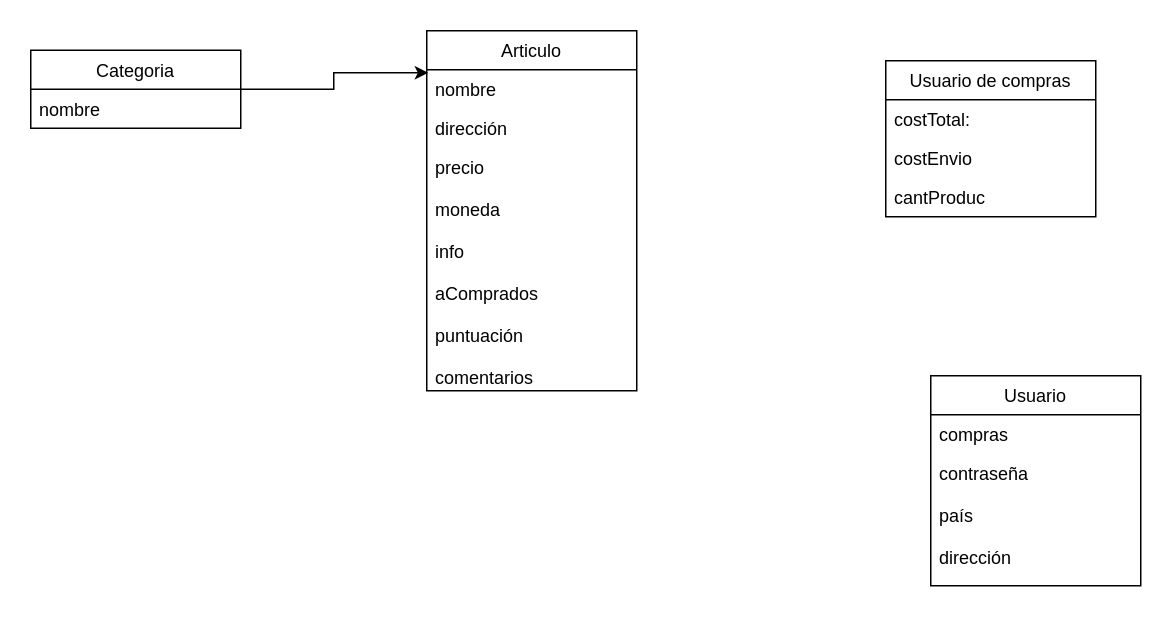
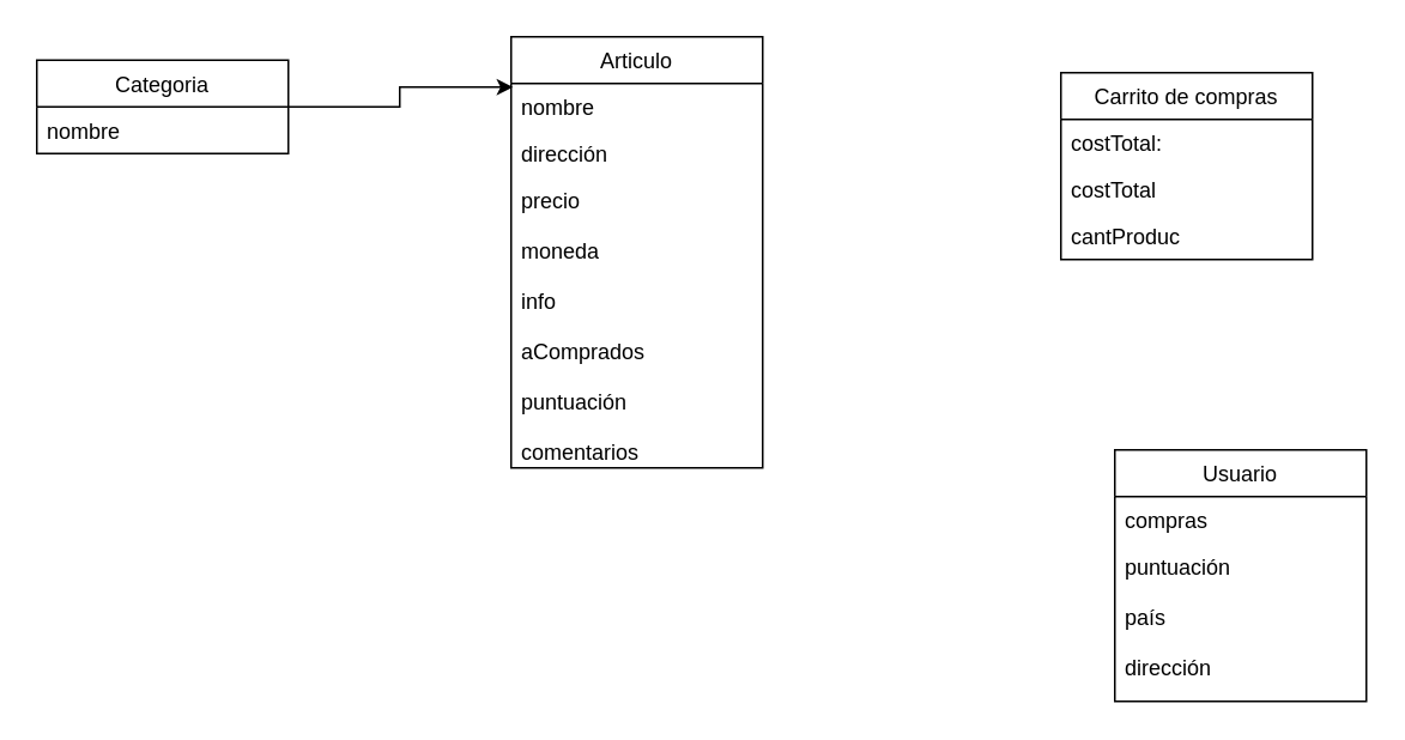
- <mxCell id="2" value="Usuario de compras" style="swimlane;fontStyle=0;childLayout=stackLayout;horizontal=1;startSize=26;fillColor=none;horizontalStack=0;resizeParent=1;resizeParentMax=0;resizeLast=0;collapsible=1;marginBottom=0;" parent="1" vertex="1"><mxGeometry x="590" y="40" width="140" height="104" as="geometry" /></mxCell>
+ <mxCell id="2" value="Carrito de compras" style="swimlane;fontStyle=0;childLayout=stackLayout;horizontal=1;startSize=26;fillColor=none;horizontalStack=0;resizeParent=1;resizeParentMax=0;resizeLast=0;collapsible=1;marginBottom=0;" parent="1" vertex="1"><mxGeometry x="590" y="40" width="140" height="104" as="geometry" /></mxCell>
- <mxCell id="4" value="costEnvio" style="text;strokeColor=none;fillColor=none;align=left;verticalAlign=top;spacingLeft=4;spacingRight=4;overflow=hidden;rotatable=0;points=[[0,0.5],[1,0.5]];portConstraint=eastwest;" parent="2" vertex="1"><mxGeometry y="52" width="140" height="26" as="geometry" /></mxCell>
+ <mxCell id="4" value="costTotal" style="text;strokeColor=none;fillColor=none;align=left;verticalAlign=top;spacingLeft=4;spacingRight=4;overflow=hidden;rotatable=0;points=[[0,0.5],[1,0.5]];portConstraint=eastwest;" parent="2" vertex="1"><mxGeometry y="52" width="140" height="26" as="geometry" /></mxCell>
- <mxCell id="13" value="contraseña&#10;&#10;país&#10;&#10;dirección" style="text;strokeColor=none;fillColor=none;align=left;verticalAlign=top;spacingLeft=4;spacingRight=4;overflow=hidden;rotatable=0;points=[[0,0.5],[1,0.5]];portConstraint=eastwest;" vertex="1" parent="11"><mxGeometry y="52" width="140" height="88" as="geometry" /></mxCell>
+ <mxCell id="13" value="puntuación&#10;&#10;país&#10;&#10;dirección" style="text;strokeColor=none;fillColor=none;align=left;verticalAlign=top;spacingLeft=4;spacingRight=4;overflow=hidden;rotatable=0;points=[[0,0.5],[1,0.5]];portConstraint=eastwest;" vertex="1" parent="11"><mxGeometry y="52" width="140" height="88" as="geometry" /></mxCell>
